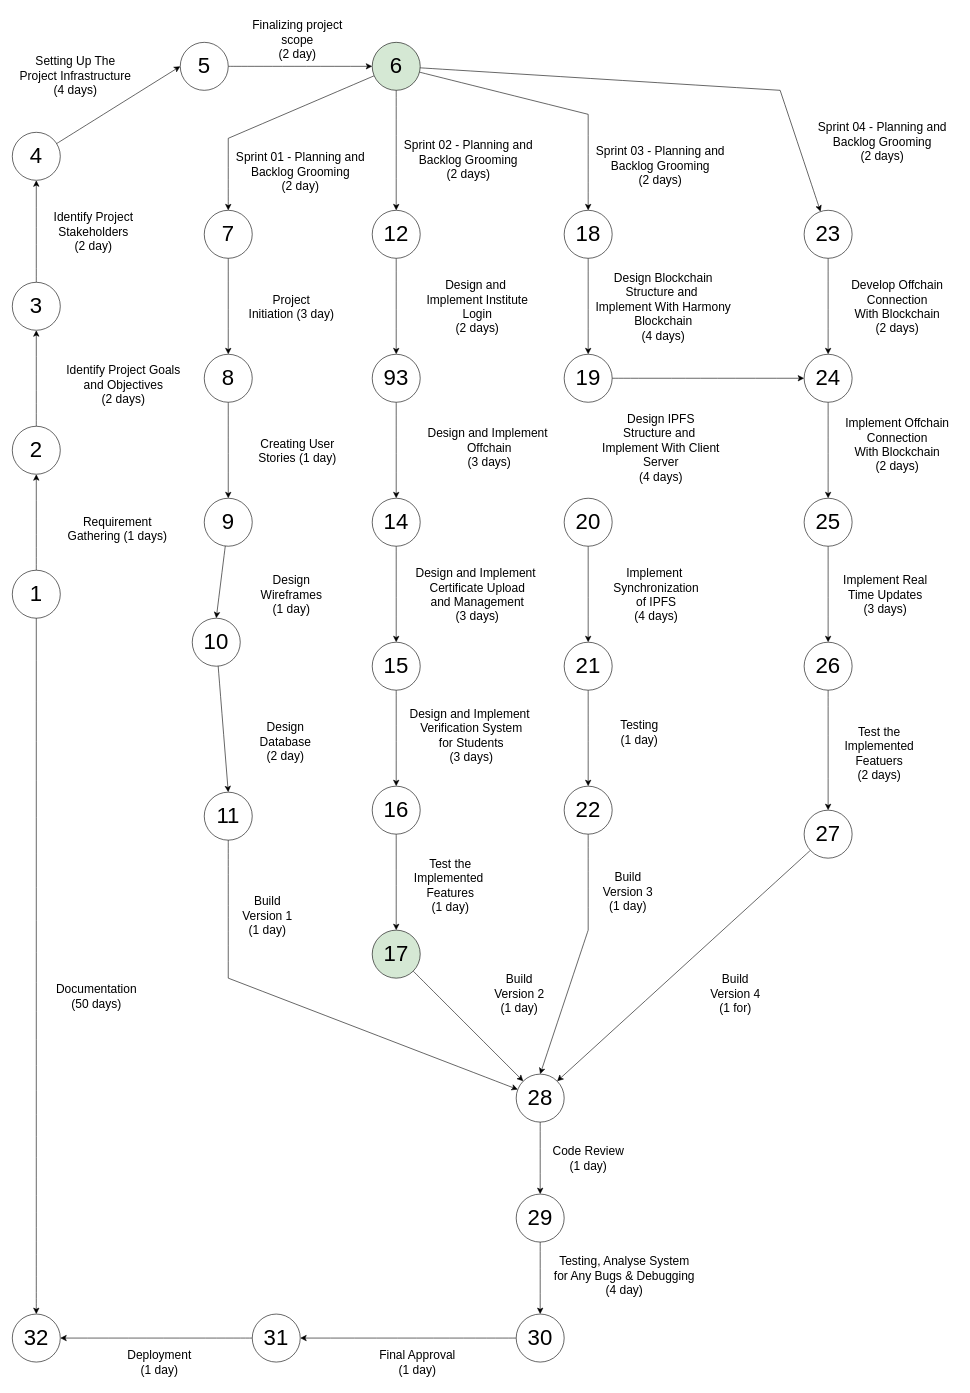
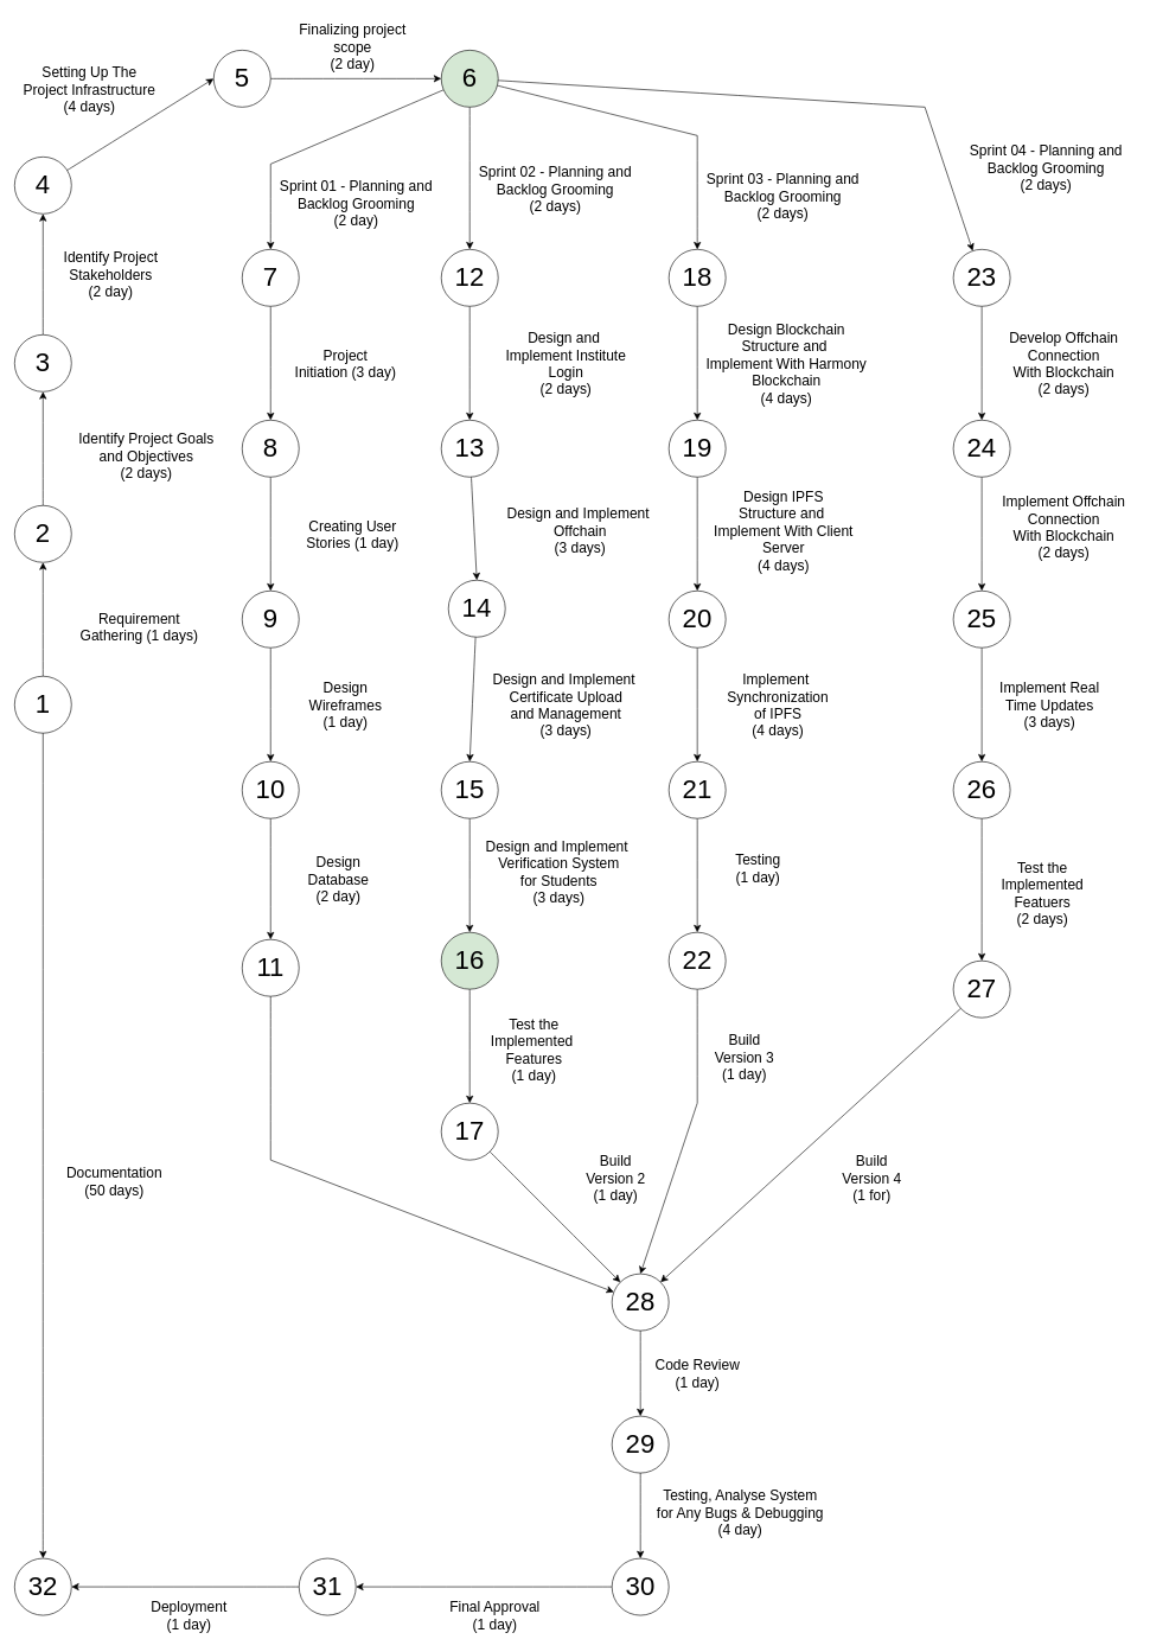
- <mxCell id="46" value="&lt;font style=&quot;font-size: 37px;&quot;&gt;93&lt;br&gt;&lt;/font&gt;" style="ellipse;whiteSpace=wrap;html=1;aspect=fixed;" parent="1" vertex="1"><mxGeometry x="620" y="590" width="80" height="80" as="geometry" /></mxCell>
+ <mxCell id="46" value="&lt;font style=&quot;font-size: 37px;&quot;&gt;13&lt;br&gt;&lt;/font&gt;" style="ellipse;whiteSpace=wrap;html=1;aspect=fixed;" parent="1" vertex="1"><mxGeometry x="620" y="590" width="80" height="80" as="geometry" /></mxCell>
- <mxCell id="62" style="edgeStyle=none;curved=1;rounded=0;orthogonalLoop=1;jettySize=auto;html=1;fontSize=12;startSize=8;endSize=8;" parent="1" source="63" target="84" edge="1"><mxGeometry relative="1" as="geometry" /></mxCell>
+ <mxCell id="62" style="edgeStyle=none;curved=1;rounded=0;orthogonalLoop=1;jettySize=auto;html=1;entryX=0.5;entryY=0;entryDx=0;entryDy=0;fontSize=12;startSize=8;endSize=8;" parent="1" source="63" target="69" edge="1"><mxGeometry relative="1" as="geometry" /></mxCell>
- <mxCell id="49" value="&lt;font style=&quot;font-size: 37px;&quot;&gt;14&lt;br&gt;&lt;/font&gt;" style="ellipse;whiteSpace=wrap;html=1;aspect=fixed;" parent="1" vertex="1"><mxGeometry x="620" y="830" width="80" height="80" as="geometry" /></mxCell>
+ <mxCell id="49" value="&lt;font style=&quot;font-size: 37px;&quot;&gt;14&lt;br&gt;&lt;/font&gt;" style="ellipse;whiteSpace=wrap;html=1;aspect=fixed;" parent="1" vertex="1"><mxGeometry x="630" y="815" width="80" height="80" as="geometry" /></mxCell>
- <mxCell id="32" value="&lt;font style=&quot;font-size: 37px;&quot;&gt;10&lt;br&gt;&lt;/font&gt;" style="ellipse;whiteSpace=wrap;html=1;aspect=fixed;" parent="1" vertex="1"><mxGeometry x="320" y="1030" width="80" height="80" as="geometry" /></mxCell>
+ <mxCell id="32" value="&lt;font style=&quot;font-size: 37px;&quot;&gt;10&lt;br&gt;&lt;/font&gt;" style="ellipse;whiteSpace=wrap;html=1;aspect=fixed;" parent="1" vertex="1"><mxGeometry x="340" y="1070" width="80" height="80" as="geometry" /></mxCell>
- <mxCell id="61" value="&lt;font style=&quot;font-size: 37px;&quot;&gt;16&lt;br&gt;&lt;/font&gt;" style="ellipse;whiteSpace=wrap;html=1;aspect=fixed;" parent="1" vertex="1"><mxGeometry x="620" y="1310" width="80" height="80" as="geometry" /></mxCell>
+ <mxCell id="61" value="&lt;font style=&quot;font-size: 37px;&quot;&gt;16&lt;br&gt;&lt;/font&gt;" style="ellipse;whiteSpace=wrap;html=1;aspect=fixed;fillColor=#d5e8d4;" parent="1" vertex="1"><mxGeometry x="620" y="1310" width="80" height="80" as="geometry" /></mxCell>
- <mxCell id="41" value="&lt;font style=&quot;font-size: 20px;&quot;&gt;Build &lt;br&gt;Version 1&lt;br&gt;(1 day)&lt;br&gt;&lt;/font&gt;" style="text;html=1;align=center;verticalAlign=middle;resizable=0;points=[];autosize=1;strokeColor=none;fillColor=none;fontSize=16;" parent="1" vertex="1"><mxGeometry x="390" y="1480" width="110" height="90" as="geometry" /></mxCell>
- <mxCell id="65" value="&lt;font style=&quot;font-size: 37px;&quot;&gt;17&lt;br&gt;&lt;/font&gt;" style="ellipse;whiteSpace=wrap;html=1;aspect=fixed;fillColor=#d5e8d4;" parent="1" vertex="1"><mxGeometry x="620" y="1550" width="80" height="80" as="geometry" /></mxCell>
+ <mxCell id="65" value="&lt;font style=&quot;font-size: 37px;&quot;&gt;17&lt;br&gt;&lt;/font&gt;" style="ellipse;whiteSpace=wrap;html=1;aspect=fixed;" parent="1" vertex="1"><mxGeometry x="620" y="1550" width="80" height="80" as="geometry" /></mxCell>
